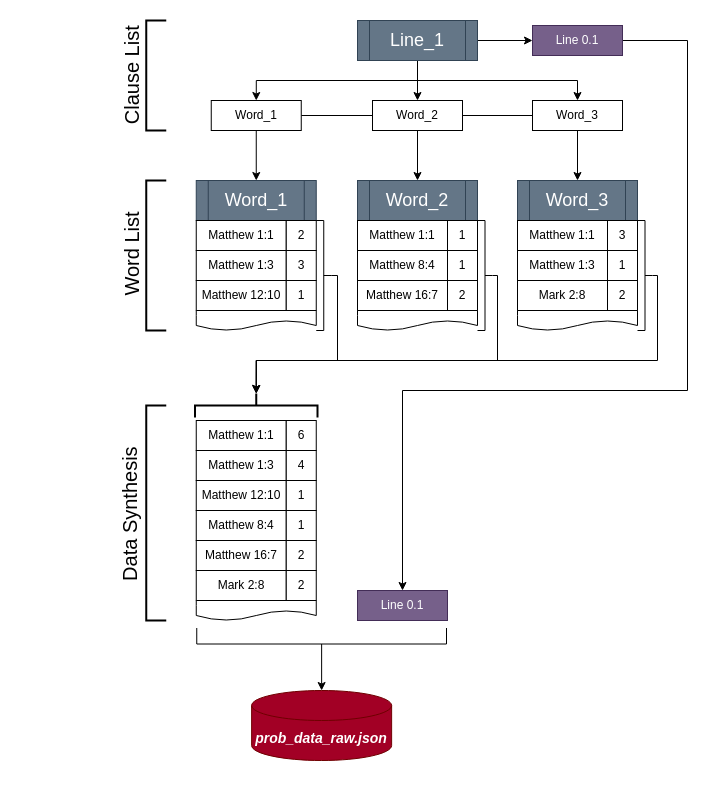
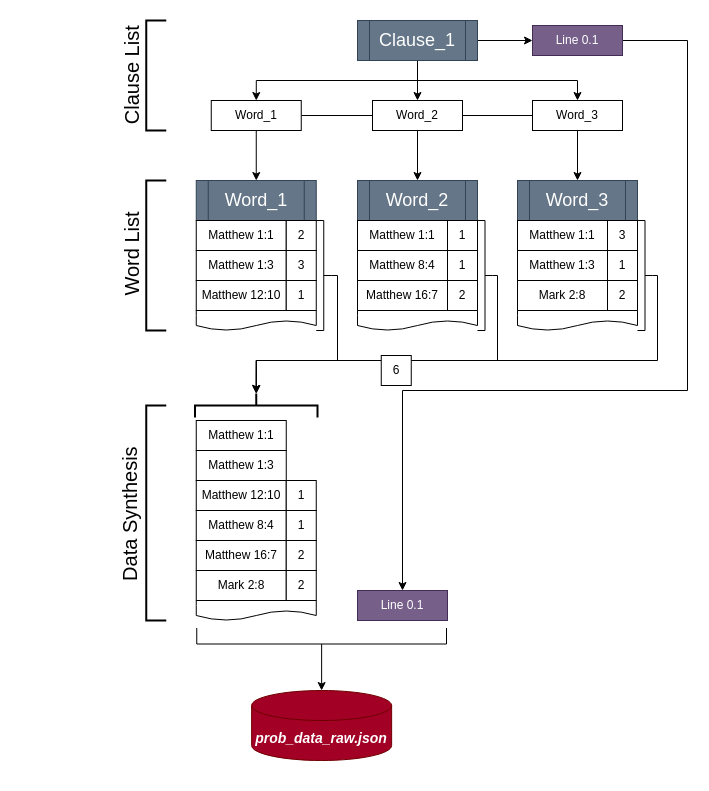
- <mxCell id="32" value="Line_1" style="shape=process;whiteSpace=wrap;html=1;backgroundOutline=1;fontSize=18;fillColor=#647687;fontColor=#ffffff;strokeColor=#314354;" vertex="1" parent="1"><mxGeometry x="357" y="20" width="120" height="40" as="geometry" /></mxCell>
+ <mxCell id="32" value="Clause_1" style="shape=process;whiteSpace=wrap;html=1;backgroundOutline=1;fontSize=18;fillColor=#647687;fontColor=#ffffff;strokeColor=#314354;" vertex="1" parent="1"><mxGeometry x="357" y="20" width="120" height="40" as="geometry" /></mxCell>
- <mxCell id="52" value="6" style="rounded=0;whiteSpace=wrap;html=1;" vertex="1" parent="1"><mxGeometry x="285.75" y="420" width="30" height="30" as="geometry" /></mxCell>
+ <mxCell id="52" value="6" style="rounded=0;whiteSpace=wrap;html=1;" vertex="1" parent="1"><mxGeometry x="380.75" y="355" width="30" height="30" as="geometry" /></mxCell>
- <mxCell id="54" value="4" style="rounded=0;whiteSpace=wrap;html=1;" vertex="1" parent="1"><mxGeometry x="285.75" y="450" width="30" height="30" as="geometry" /></mxCell>
